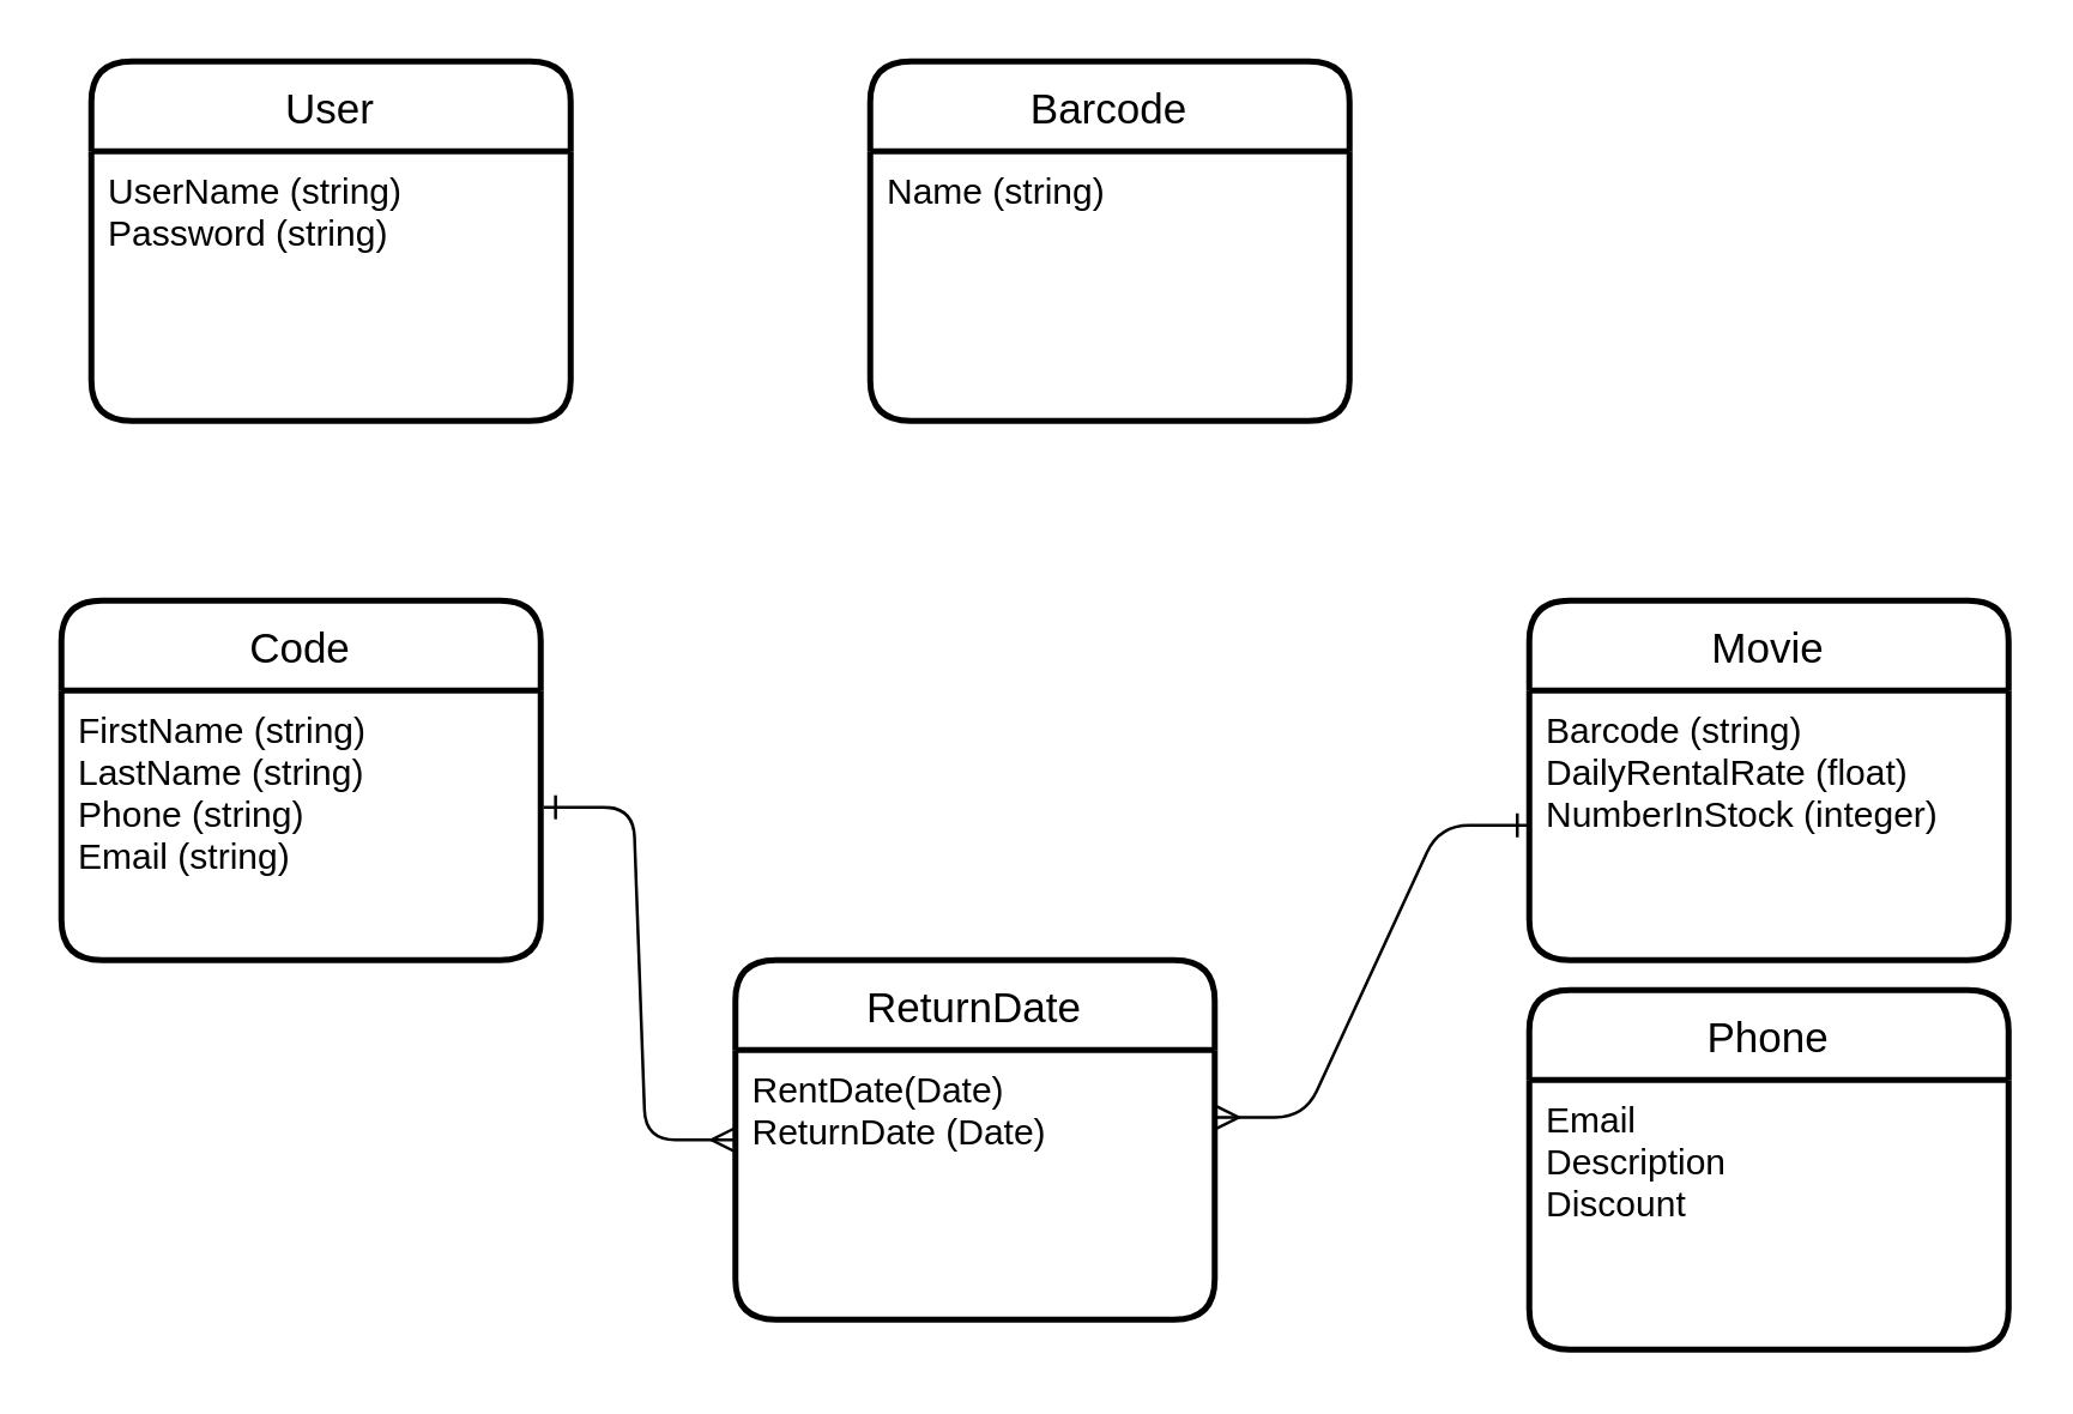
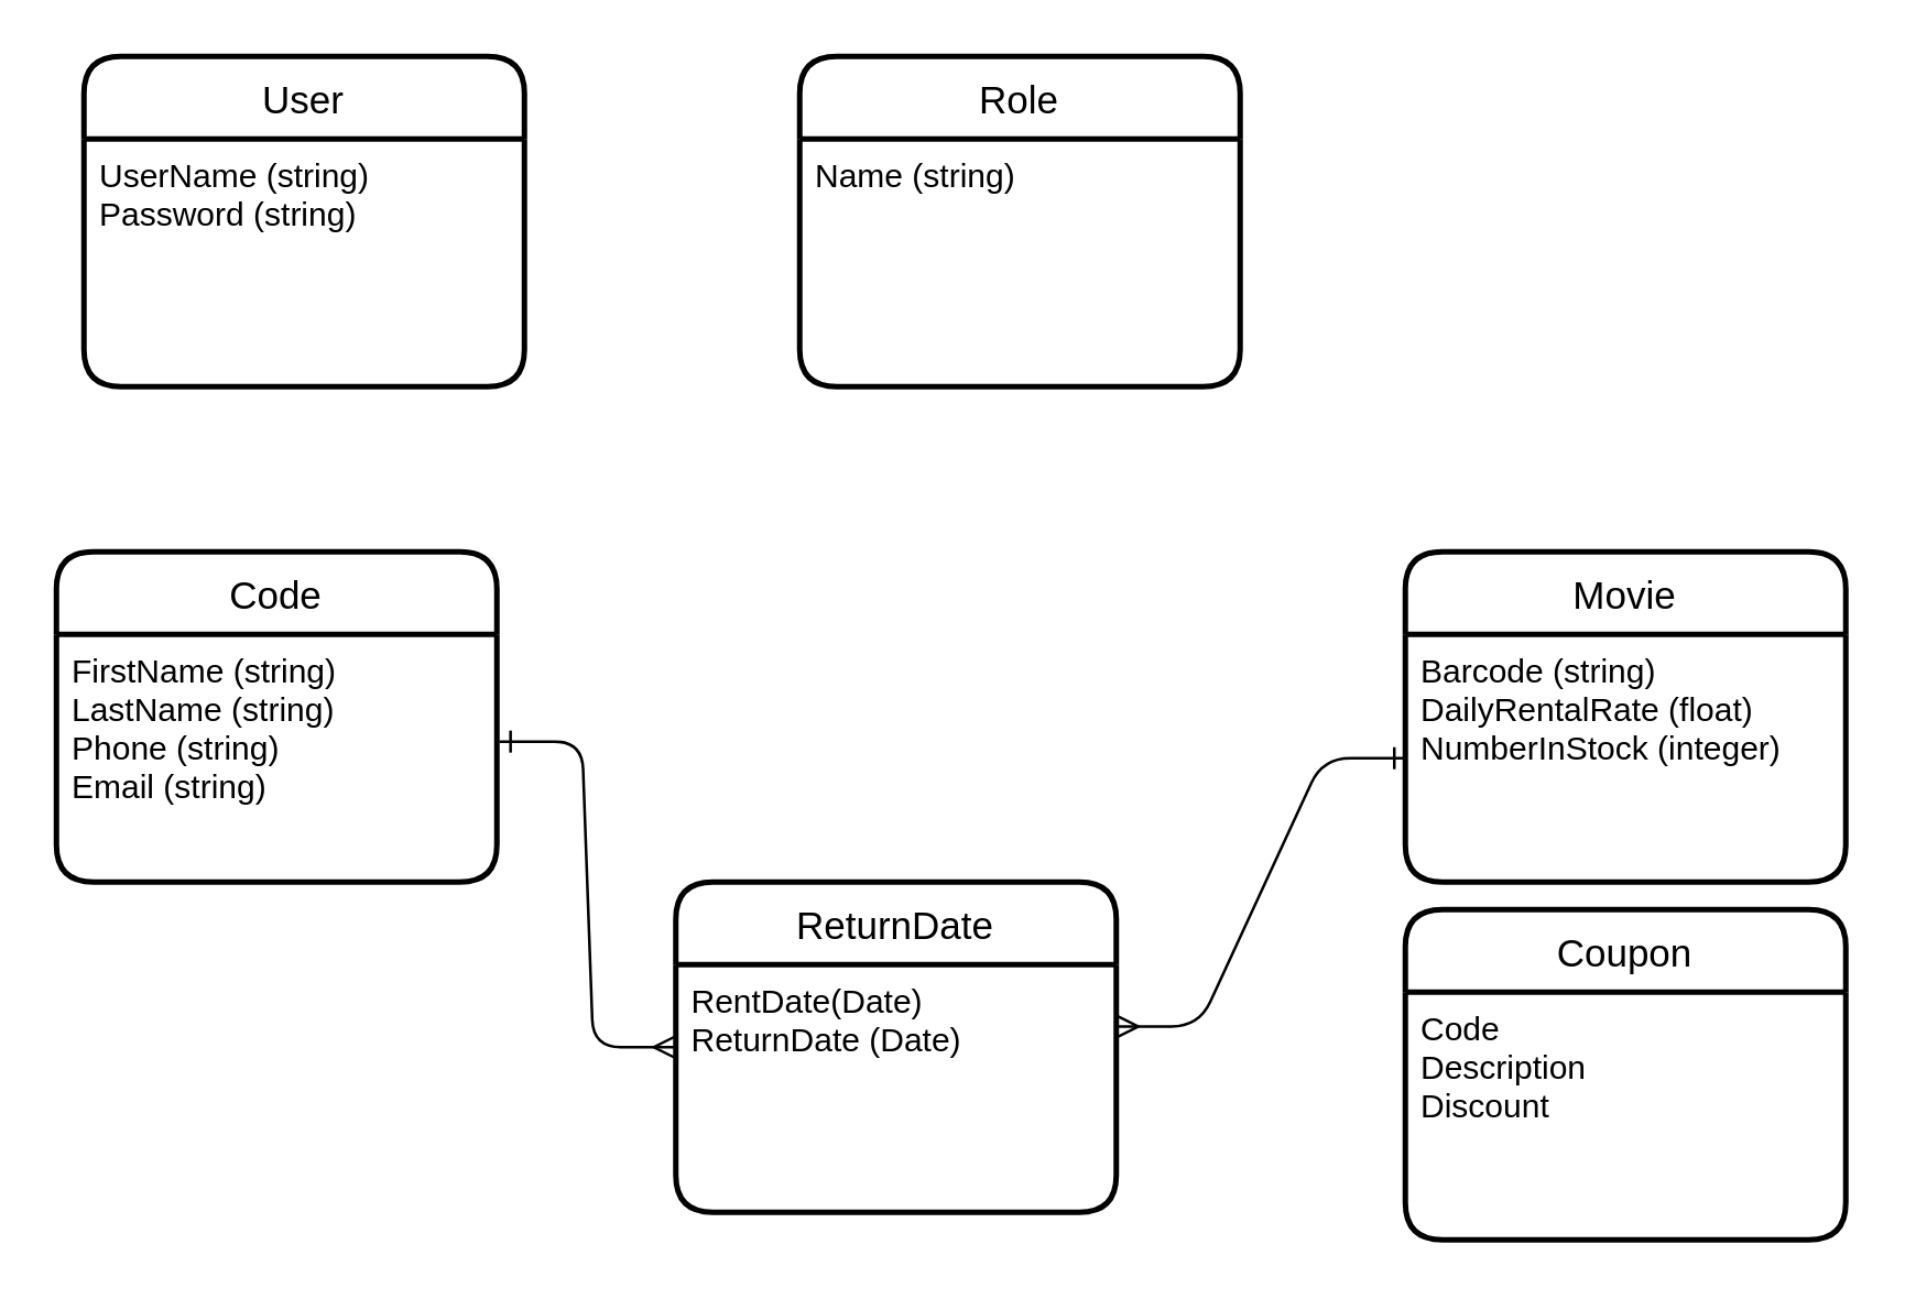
- <mxCell id="8" value="Barcode" style="swimlane;childLayout=stackLayout;horizontal=1;startSize=30;horizontalStack=0;rounded=1;fontSize=14;fontStyle=0;strokeWidth=2;resizeParent=0;resizeLast=1;shadow=0;dashed=0;align=center;" vertex="1" parent="1"><mxGeometry x="290" y="20" width="160" height="120" as="geometry" /></mxCell>
+ <mxCell id="8" value="Role" style="swimlane;childLayout=stackLayout;horizontal=1;startSize=30;horizontalStack=0;rounded=1;fontSize=14;fontStyle=0;strokeWidth=2;resizeParent=0;resizeLast=1;shadow=0;dashed=0;align=center;" vertex="1" parent="1"><mxGeometry x="290" y="20" width="160" height="120" as="geometry" /></mxCell>
- <mxCell id="10" value="Phone" style="swimlane;childLayout=stackLayout;horizontal=1;startSize=30;horizontalStack=0;rounded=1;fontSize=14;fontStyle=0;strokeWidth=2;resizeParent=0;resizeLast=1;shadow=0;dashed=0;align=center;" vertex="1" parent="1"><mxGeometry x="510" y="330" width="160" height="120" as="geometry" /></mxCell>
+ <mxCell id="10" value="Coupon" style="swimlane;childLayout=stackLayout;horizontal=1;startSize=30;horizontalStack=0;rounded=1;fontSize=14;fontStyle=0;strokeWidth=2;resizeParent=0;resizeLast=1;shadow=0;dashed=0;align=center;" vertex="1" parent="1"><mxGeometry x="510" y="330" width="160" height="120" as="geometry" /></mxCell>
- <mxCell id="11" value="Email&#10;Description&#10;Discount" style="align=left;strokeColor=none;fillColor=none;spacingLeft=4;fontSize=12;verticalAlign=top;resizable=0;rotatable=0;part=1;" vertex="1" parent="10"><mxGeometry y="30" width="160" height="90" as="geometry" /></mxCell>
+ <mxCell id="11" value="Code&#10;Description&#10;Discount" style="align=left;strokeColor=none;fillColor=none;spacingLeft=4;fontSize=12;verticalAlign=top;resizable=0;rotatable=0;part=1;" vertex="1" parent="10"><mxGeometry y="30" width="160" height="90" as="geometry" /></mxCell>
